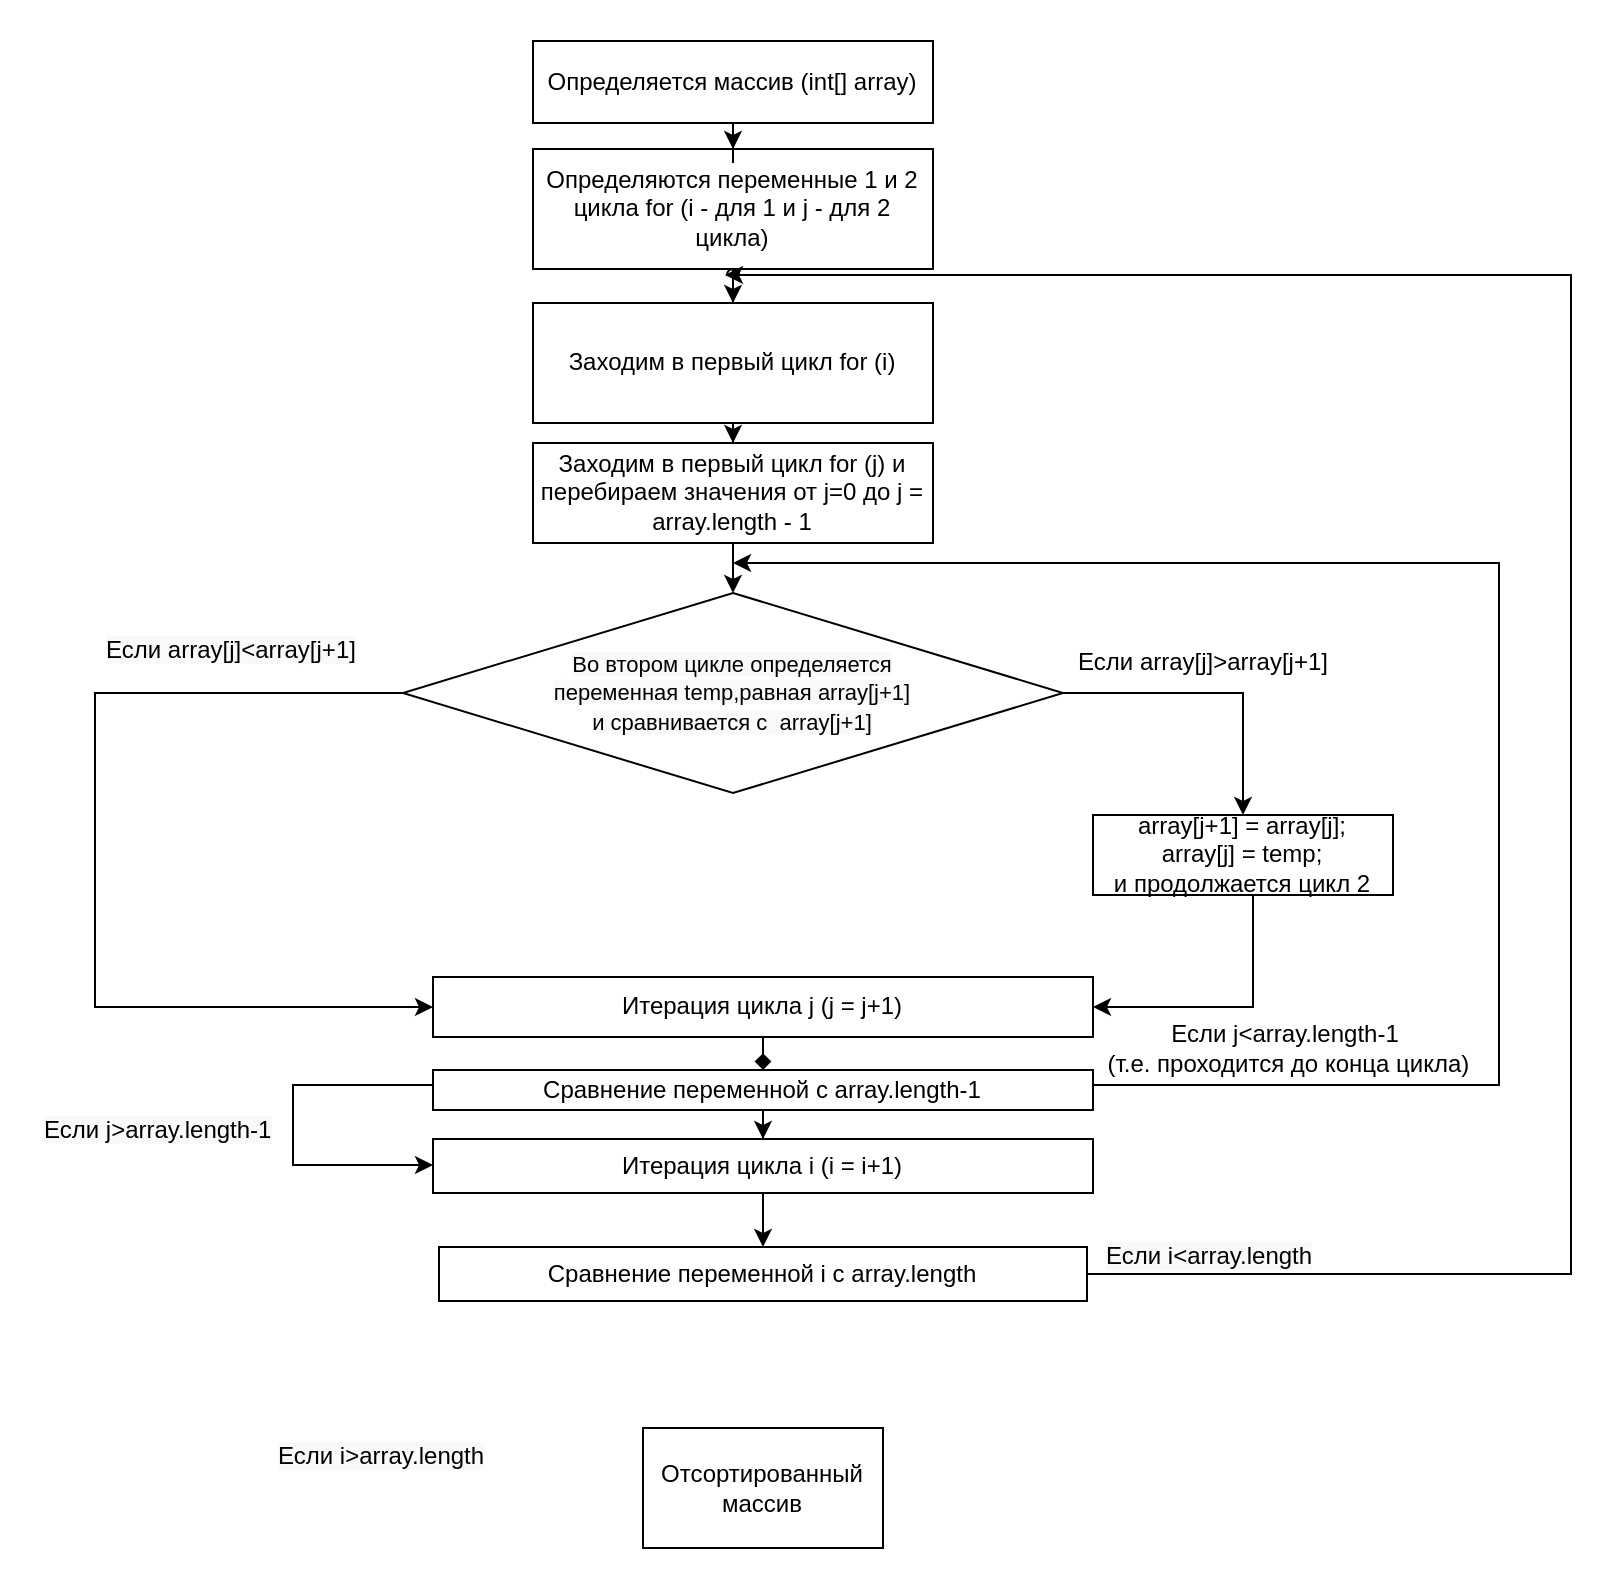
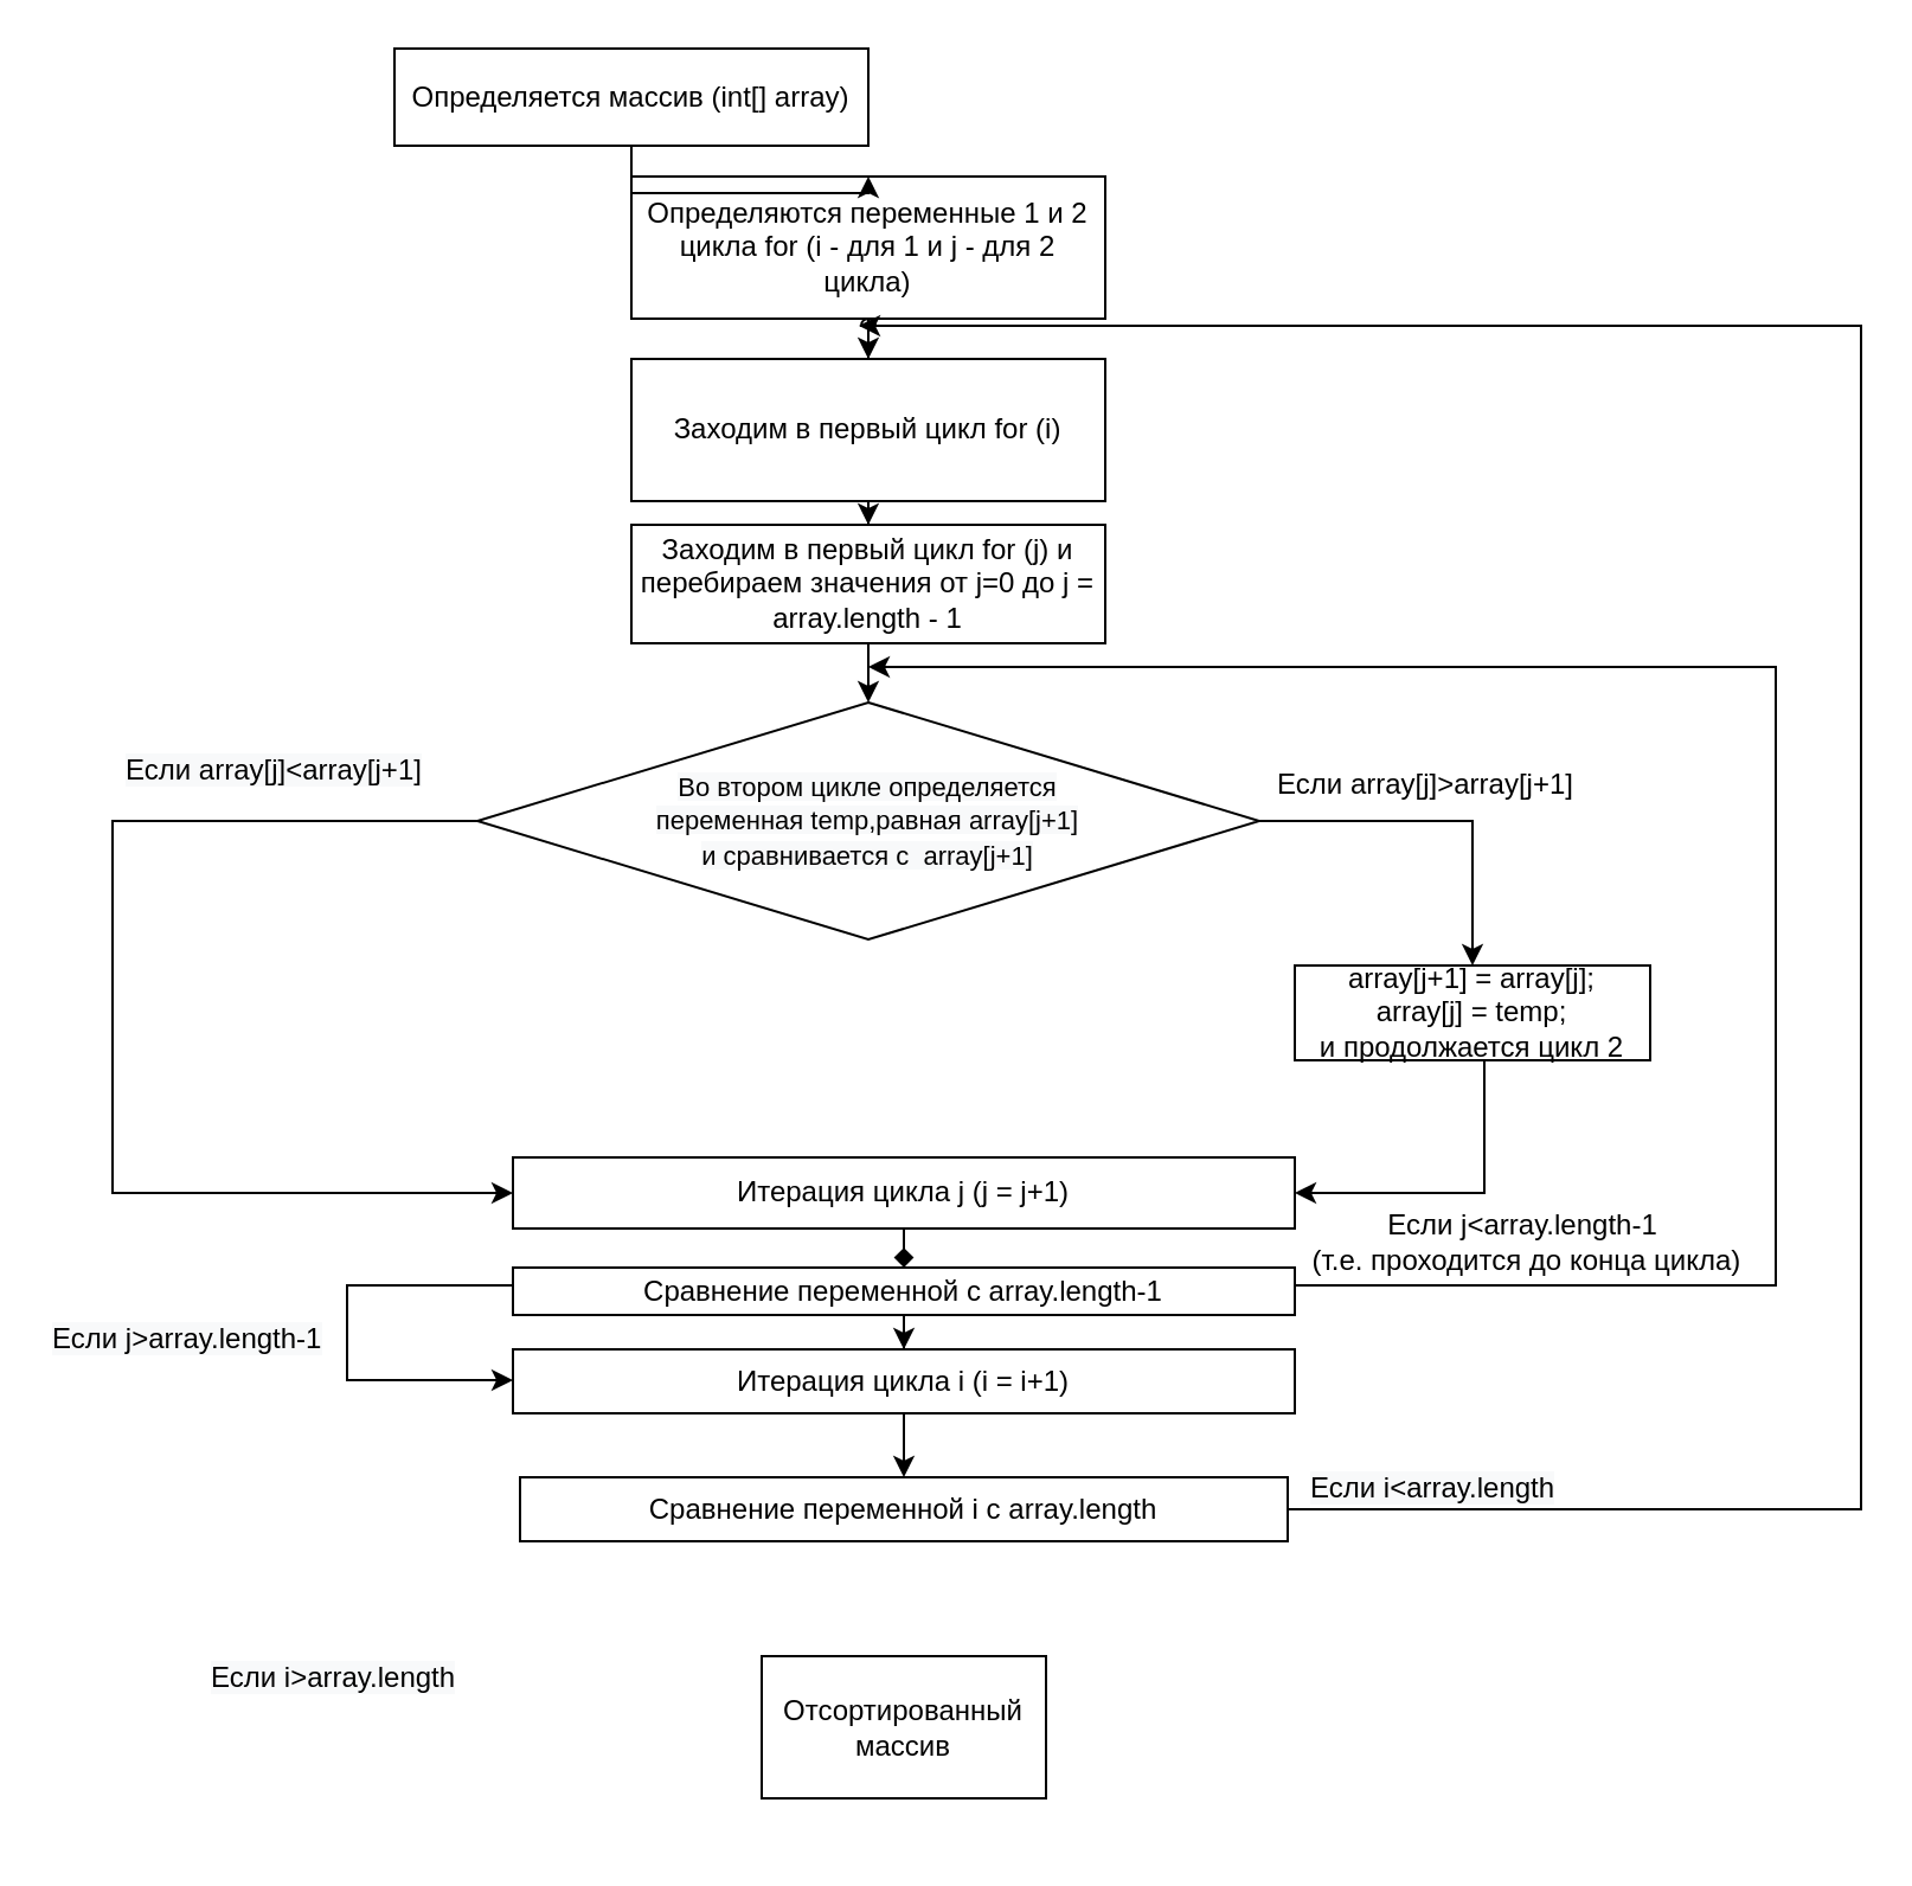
- <mxCell id="7" value="Определяется массив (int[] array)" style="rounded=0;whiteSpace=wrap;html=1;" vertex="1" parent="1"><mxGeometry x="266" y="20" width="200" height="41" as="geometry" /></mxCell>
+ <mxCell id="7" value="Определяется массив (int[] array)" style="rounded=0;whiteSpace=wrap;html=1;" vertex="1" parent="1"><mxGeometry x="166" y="20" width="200" height="41" as="geometry" /></mxCell>
- <mxCell id="31" value="&lt;span style=&quot;color: rgb(0 , 0 , 0) ; font-family: &amp;#34;helvetica&amp;#34; ; font-size: 12px ; font-style: normal ; font-weight: 400 ; letter-spacing: normal ; text-align: center ; text-indent: 0px ; text-transform: none ; word-spacing: 0px ; background-color: rgb(248 , 249 , 250) ; display: inline ; float: none&quot;&gt;Если i&amp;gt;array.length&lt;/span&gt;" style="text;whiteSpace=wrap;html=1;" vertex="1" parent="1"><mxGeometry x="137" y="713.5" width="123" height="27" as="geometry" /></mxCell>
+ <mxCell id="31" value="&lt;span style=&quot;color: rgb(0 , 0 , 0) ; font-family: &amp;#34;helvetica&amp;#34; ; font-size: 12px ; font-style: normal ; font-weight: 400 ; letter-spacing: normal ; text-align: center ; text-indent: 0px ; text-transform: none ; word-spacing: 0px ; background-color: rgb(248 , 249 , 250) ; display: inline ; float: none&quot;&gt;Если i&amp;gt;array.length&lt;/span&gt;" style="text;whiteSpace=wrap;html=1;" vertex="1" parent="1"><mxGeometry x="87" y="693.5" width="123" height="27" as="geometry" /></mxCell>
- <mxCell id="30" value="Отсортированный массив" style="whiteSpace=wrap;html=1;rounded=0;" vertex="1" parent="1"><mxGeometry x="321" y="713.5" width="120" height="60" as="geometry" /></mxCell>
+ <mxCell id="30" value="Отсортированный массив" style="whiteSpace=wrap;html=1;rounded=0;" vertex="1" parent="1"><mxGeometry x="321" y="698.5" width="120" height="60" as="geometry" /></mxCell>
